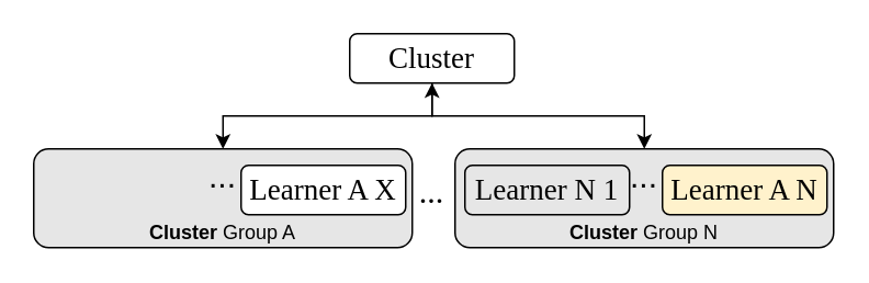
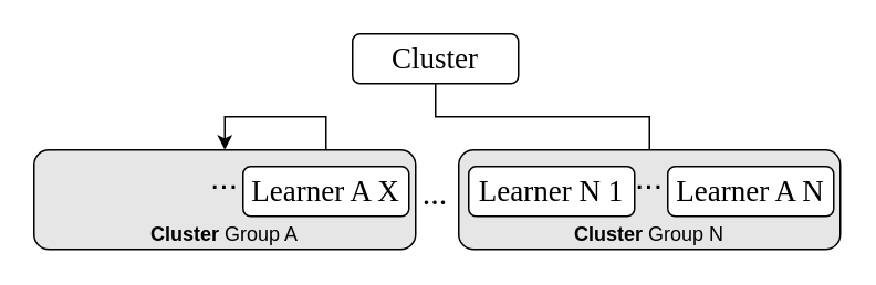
- <mxCell id="2" style="edgeStyle=orthogonalEdgeStyle;rounded=0;orthogonalLoop=1;jettySize=auto;html=1;exitX=0.5;exitY=0;exitDx=0;exitDy=0;entryX=0.5;entryY=1;entryDx=0;entryDy=0;startArrow=classic;startFill=1;" edge="1" parent="1" source="3" target="5"><mxGeometry relative="1" as="geometry" /></mxCell>
+ <mxCell id="2" style="edgeStyle=orthogonalEdgeStyle;rounded=0;orthogonalLoop=1;jettySize=auto;html=1;exitX=0.5;exitY=0;exitDx=0;exitDy=0;startArrow=classic;startFill=1;" edge="1" parent="1" source="3" target="6"><mxGeometry relative="1" as="geometry" /></mxCell>
- <mxCell id="4" style="edgeStyle=orthogonalEdgeStyle;rounded=0;orthogonalLoop=1;jettySize=auto;html=1;entryX=0.5;entryY=0;entryDx=0;entryDy=0;" edge="1" parent="1" source="5" target="7"><mxGeometry relative="1" as="geometry" /></mxCell>
+ <mxCell id="4" style="edgeStyle=orthogonalEdgeStyle;rounded=0;orthogonalLoop=1;jettySize=auto;html=1;entryX=0.5;entryY=0;entryDx=0;entryDy=0;endArrow=none;" edge="1" parent="1" source="5" target="7"><mxGeometry relative="1" as="geometry" /></mxCell>
- <mxCell id="8" value="&lt;span style=&quot;font-size: 18px;&quot;&gt;Learner N 1&lt;/span&gt;" style="rounded=1;whiteSpace=wrap;html=1;fillColor=#e6e6e6;strokeColor=#000000;fontStyle=0;fontFamily=CMU Sans Serif;strokeWidth=1;align=center;verticalAlign=middle;fontColor=#000000;" vertex="1" parent="1"><mxGeometry x="282" y="100" width="100" height="30" as="geometry" /></mxCell>
+ <mxCell id="8" value="&lt;span style=&quot;font-size: 18px;&quot;&gt;Learner N 1&lt;/span&gt;" style="rounded=1;whiteSpace=wrap;html=1;fillColor=#FFFFFF;strokeColor=#000000;fontStyle=0;fontFamily=CMU Sans Serif;strokeWidth=1;align=center;verticalAlign=middle;fontColor=#000000;" vertex="1" parent="1"><mxGeometry x="282" y="100" width="100" height="30" as="geometry" /></mxCell>
- <mxCell id="9" value="&lt;span style=&quot;font-size: 18px;&quot;&gt;Learner A N&lt;/span&gt;" style="rounded=1;whiteSpace=wrap;html=1;fillColor=#fff2cc;strokeColor=#000000;fontStyle=0;fontFamily=CMU Sans Serif;strokeWidth=1;align=center;verticalAlign=middle;fontColor=#000000;" vertex="1" parent="1"><mxGeometry x="402" y="100" width="100" height="30" as="geometry" /></mxCell>
+ <mxCell id="9" value="&lt;span style=&quot;font-size: 18px;&quot;&gt;Learner A N&lt;/span&gt;" style="rounded=1;whiteSpace=wrap;html=1;fillColor=#FFFFFF;strokeColor=#000000;fontStyle=0;fontFamily=CMU Sans Serif;strokeWidth=1;align=center;verticalAlign=middle;fontColor=#000000;" vertex="1" parent="1"><mxGeometry x="402" y="100" width="100" height="30" as="geometry" /></mxCell>
